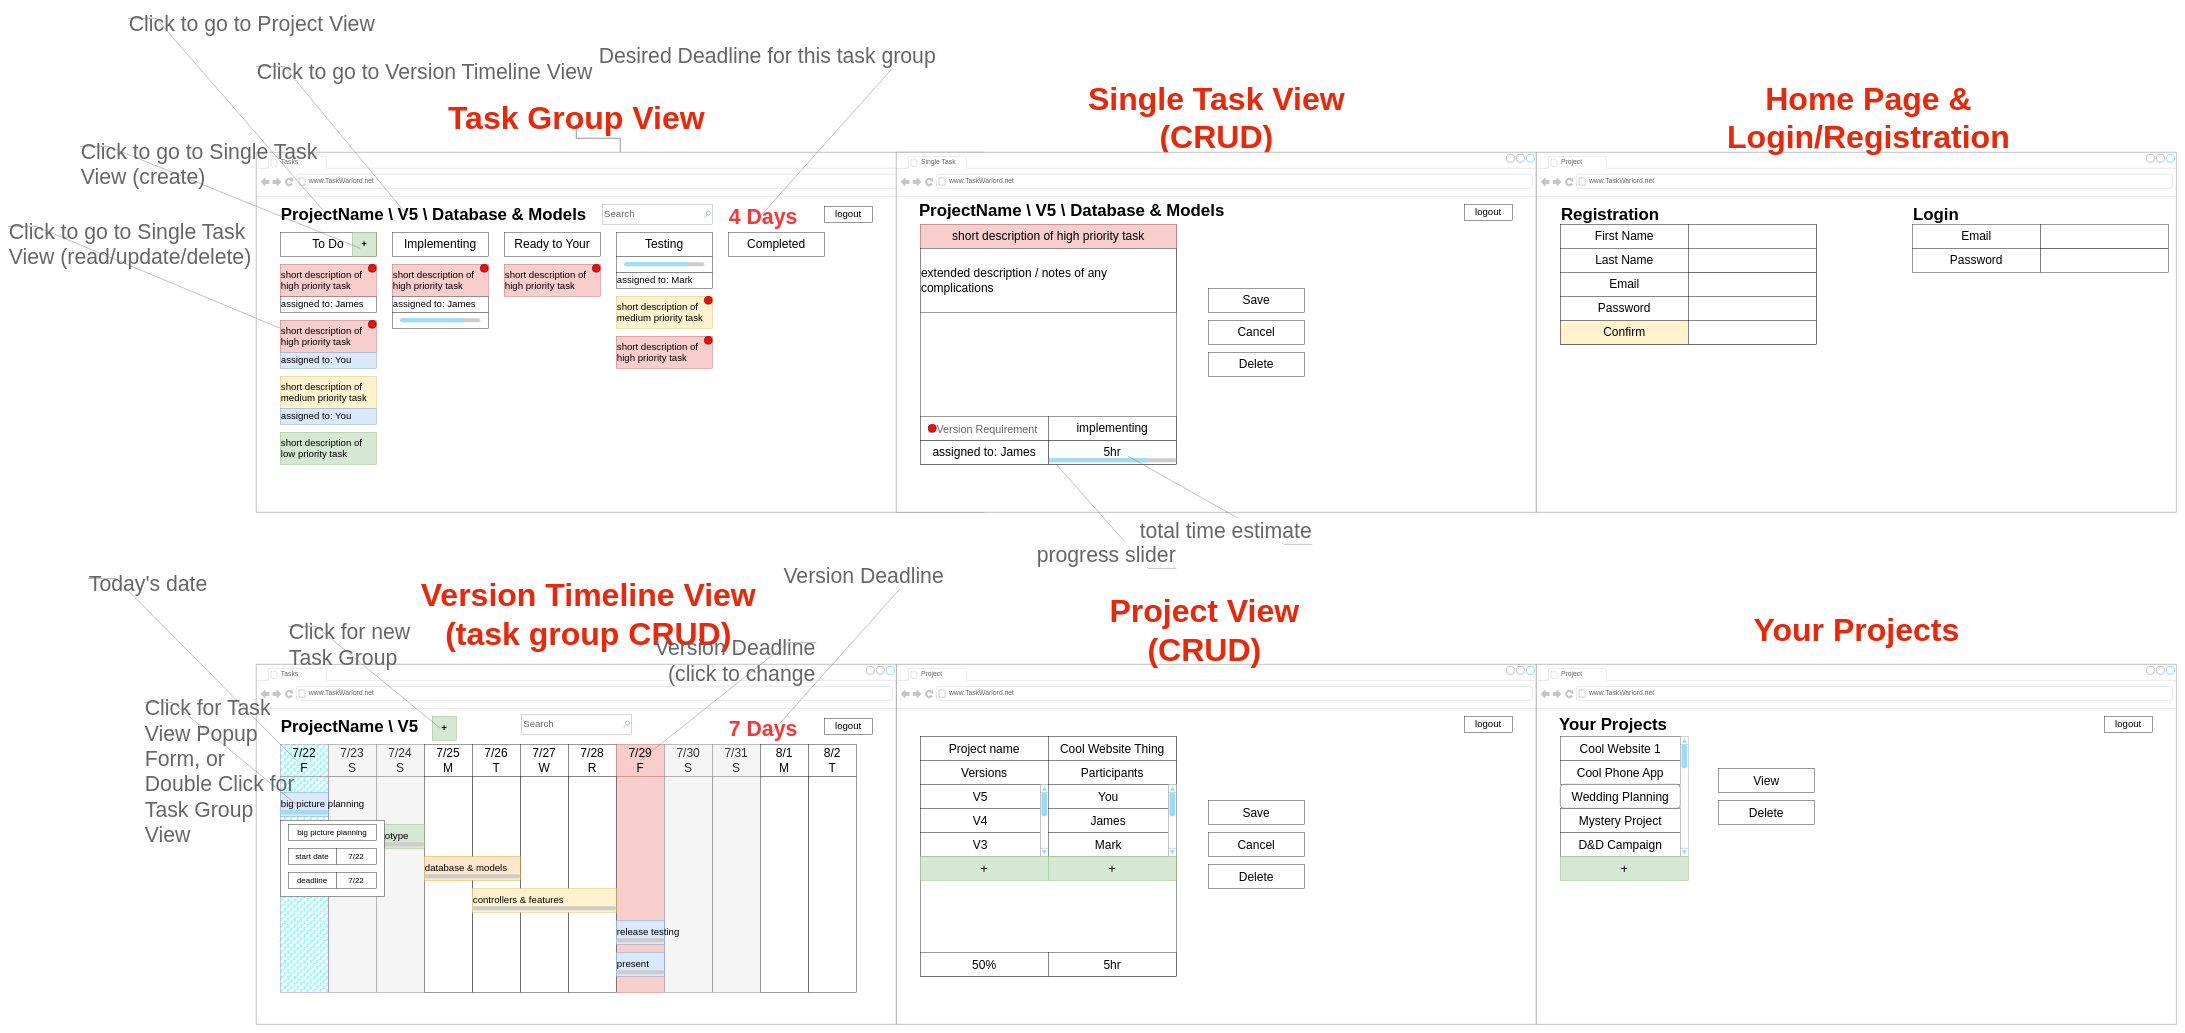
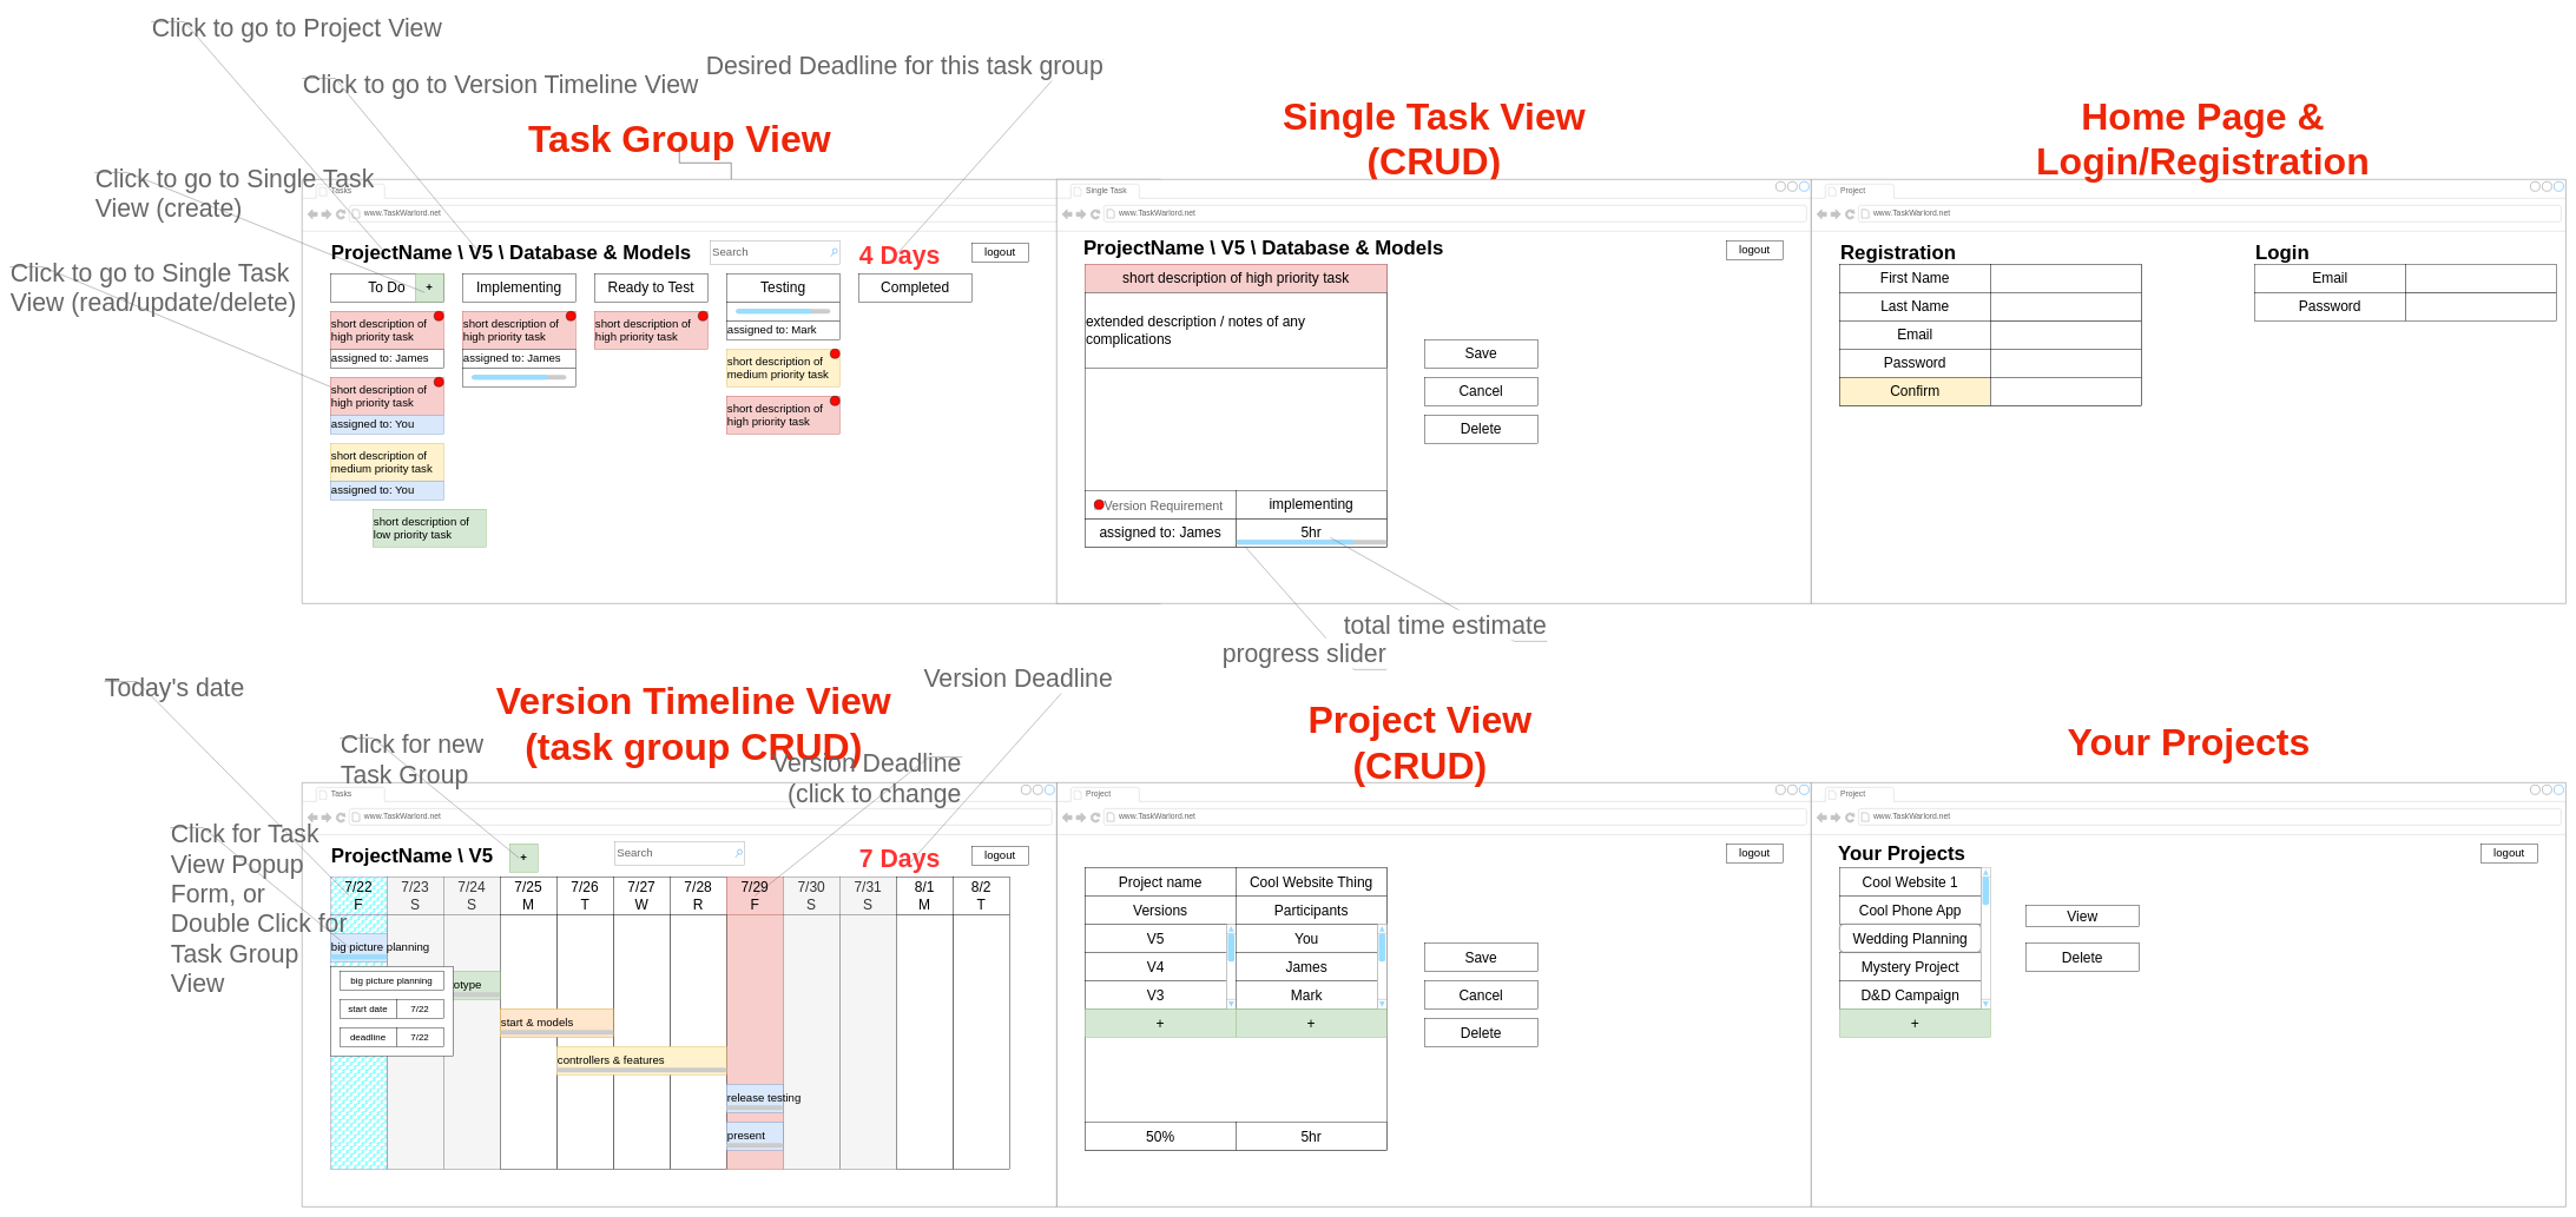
- <mxCell id="9" value="Ready to Your" style="rounded=0;whiteSpace=wrap;html=1;fontSize=30;" parent="3" vertex="1"><mxGeometry x="620" y="200" width="240" height="60" as="geometry" /></mxCell>
+ <mxCell id="9" value="Ready to Test" style="rounded=0;whiteSpace=wrap;html=1;fontSize=30;" parent="3" vertex="1"><mxGeometry x="620" y="200" width="240" height="60" as="geometry" /></mxCell>
- <mxCell id="20" value="short description of low priority task" style="rounded=0;whiteSpace=wrap;html=1;fontSize=24;align=left;fillColor=#d5e8d4;strokeColor=#82b366;" parent="3" vertex="1"><mxGeometry x="60" y="700" width="240" height="80" as="geometry" /></mxCell>
+ <mxCell id="20" value="short description of low priority task" style="rounded=0;whiteSpace=wrap;html=1;fontSize=24;align=left;fillColor=#d5e8d4;strokeColor=#82b366;" parent="3" vertex="1"><mxGeometry x="150" y="700" width="240" height="80" as="geometry" /></mxCell>
- <mxCell id="152" value="View" style="rounded=0;whiteSpace=wrap;html=1;fontSize=30;" vertex="1" parent="149"><mxGeometry x="455" y="260" width="240" height="60" as="geometry" /></mxCell>
+ <mxCell id="152" value="View" style="rounded=0;whiteSpace=wrap;html=1;fontSize=30;" vertex="1" parent="149"><mxGeometry x="455" y="260" width="240" height="45" as="geometry" /></mxCell>
- <mxCell id="125" value="database &amp;amp; models" style="rounded=0;html=1;fontSize=24;align=left;fillColor=#ffe6cc;strokeColor=#d79b00;" vertex="1" parent="91"><mxGeometry x="420" y="480" width="240" height="60" as="geometry" /></mxCell>
+ <mxCell id="125" value="start &amp;amp; models" style="rounded=0;html=1;fontSize=24;align=left;fillColor=#ffe6cc;strokeColor=#d79b00;" vertex="1" parent="91"><mxGeometry x="420" y="480" width="240" height="60" as="geometry" /></mxCell>
